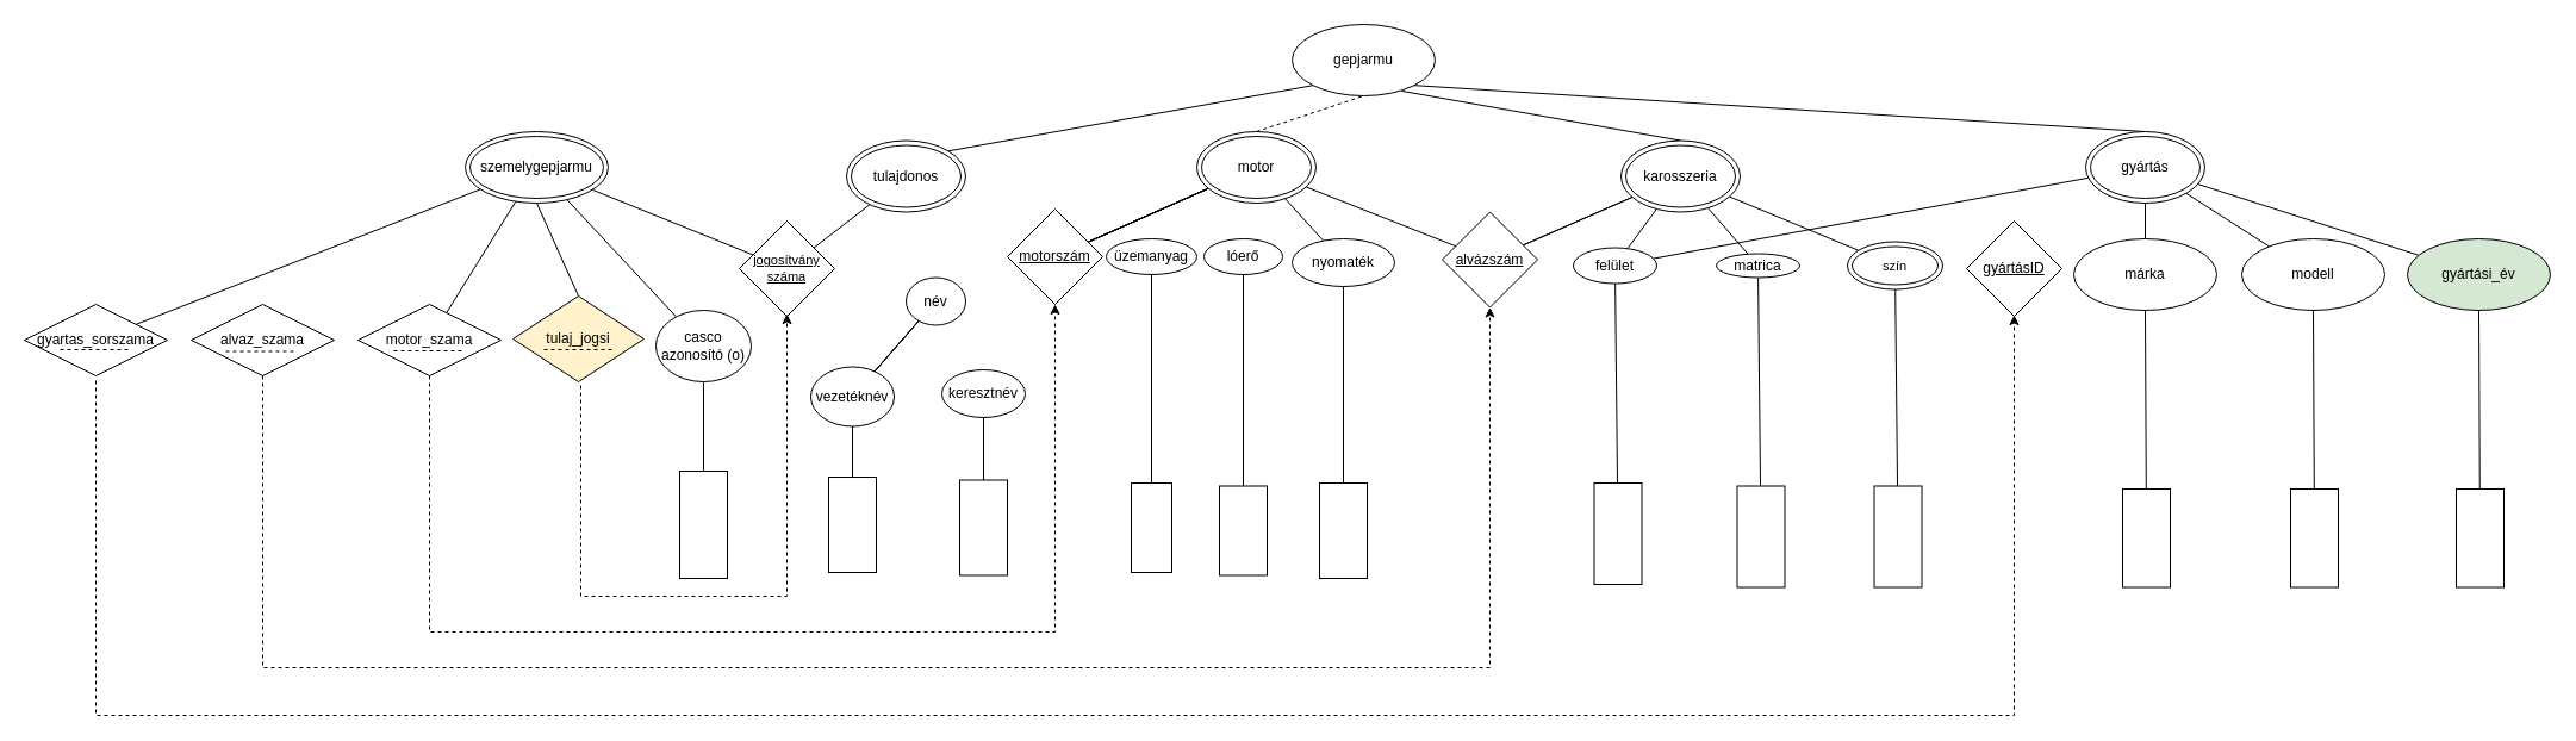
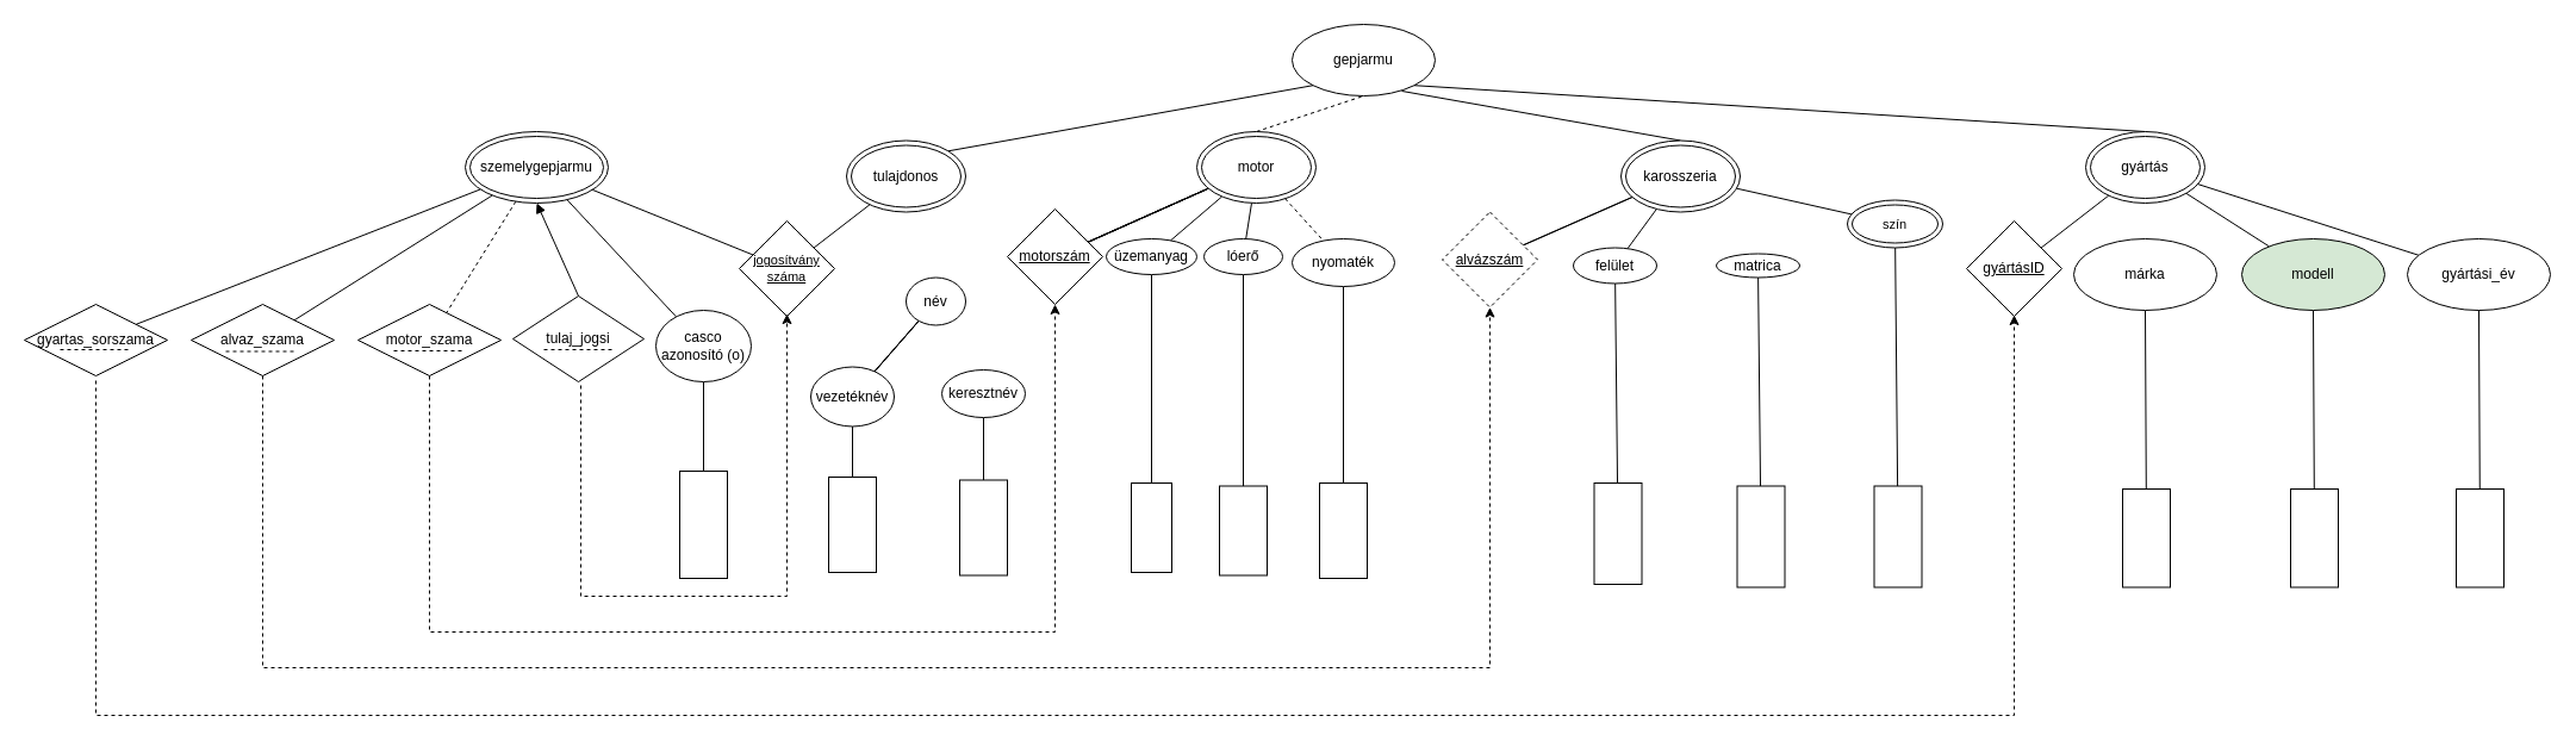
- <mxCell id="79" value="" style="endArrow=none;html=1;rounded=0;entryX=0.5;entryY=1;entryDx=0;entryDy=0;exitX=0.5;exitY=0;exitDx=0;exitDy=0;" parent="1" source="78" target="7" edge="1"><mxGeometry width="50" height="50" relative="1" as="geometry"><mxPoint x="500" y="350" as="sourcePoint" /><mxPoint x="550" y="300" as="targetPoint" /></mxGeometry></mxCell>
+ <mxCell id="79" value="" style="endArrow=block;html=1;rounded=0;entryX=0.5;entryY=1;entryDx=0;entryDy=0;exitX=0.5;exitY=0;exitDx=0;exitDy=0;" parent="1" source="78" target="7" edge="1"><mxGeometry width="50" height="50" relative="1" as="geometry"><mxPoint x="500" y="350" as="sourcePoint" /><mxPoint x="550" y="300" as="targetPoint" /></mxGeometry></mxCell>
- <mxCell id="18" value="" style="edgeStyle=none;rounded=0;orthogonalLoop=1;jettySize=auto;html=1;fontSize=11;startArrow=none;startFill=0;endArrow=none;endFill=0;" parent="1" source="21" target="59" edge="1"><mxGeometry relative="1" as="geometry" /></mxCell>
+ <mxCell id="18" value="" style="edgeStyle=none;rounded=0;orthogonalLoop=1;jettySize=auto;html=1;fontSize=11;startArrow=none;startFill=0;endArrow=none;endFill=0;" parent="1" source="21" target="51" edge="1"><mxGeometry relative="1" as="geometry" /></mxCell>
- <mxCell id="31" value="" style="edgeStyle=none;rounded=0;orthogonalLoop=1;jettySize=auto;html=1;fontSize=11;startArrow=none;startFill=0;endArrow=none;endFill=0;" parent="1" source="35" target="61" edge="1"><mxGeometry relative="1" as="geometry" /></mxCell>
+ <mxCell id="31" value="" style="edgeStyle=none;rounded=0;orthogonalLoop=1;jettySize=auto;html=1;fontSize=11;startArrow=none;startFill=0;endArrow=none;endFill=0;" parent="1" source="35" target="71" edge="1"><mxGeometry relative="1" as="geometry" /></mxCell>
- <mxCell id="20" value="" style="edgeStyle=none;rounded=0;orthogonalLoop=1;jettySize=auto;html=1;fontSize=11;startArrow=none;startFill=0;endArrow=none;endFill=0;" parent="1" source="21" target="55" edge="1"><mxGeometry relative="1" as="geometry" /></mxCell>
+ <mxCell id="20" value="" style="edgeStyle=none;rounded=0;orthogonalLoop=1;jettySize=auto;html=1;fontSize=11;startArrow=none;startFill=0;endArrow=none;endFill=0;dashed=1;" parent="1" source="21" target="55" edge="1"><mxGeometry relative="1" as="geometry" /></mxCell>
+ <mxCell id="19" value="" style="edgeStyle=none;rounded=0;orthogonalLoop=1;jettySize=auto;html=1;fontSize=11;startArrow=none;startFill=0;endArrow=none;endFill=0;" parent="1" source="21" target="53" edge="1"><mxGeometry relative="1" as="geometry" /></mxCell>
- <mxCell id="32" value="" style="edgeStyle=none;rounded=0;orthogonalLoop=1;jettySize=auto;html=1;fontSize=11;startArrow=none;startFill=0;endArrow=none;endFill=0;" parent="1" source="35" target="73" edge="1"><mxGeometry relative="1" as="geometry" /></mxCell>
- <mxCell id="26" value="" style="edgeStyle=none;rounded=0;orthogonalLoop=1;jettySize=auto;html=1;fontSize=11;startArrow=none;startFill=0;endArrow=none;endFill=0;" parent="1" source="28" target="63" edge="1"><mxGeometry relative="1" as="geometry" /></mxCell>
- <mxCell id="5" value="" style="edgeStyle=none;rounded=0;orthogonalLoop=1;jettySize=auto;html=1;fontSize=11;startArrow=none;startFill=0;endArrow=none;endFill=0;" parent="1" source="7" target="70" edge="1"><mxGeometry relative="1" as="geometry" /></mxCell>
+ <mxCell id="5" value="" style="edgeStyle=none;rounded=0;orthogonalLoop=1;jettySize=auto;html=1;fontSize=11;startArrow=none;startFill=0;endArrow=none;endFill=0;dashed=1;" parent="1" source="7" target="70" edge="1"><mxGeometry relative="1" as="geometry" /></mxCell>
+ <mxCell id="4" value="" style="edgeStyle=none;rounded=0;orthogonalLoop=1;jettySize=auto;html=1;startArrow=none;startFill=0;endArrow=none;endFill=0;" parent="1" source="7" target="37" edge="1"><mxGeometry relative="1" as="geometry" /></mxCell>
- <mxCell id="59" value="alvázszám" style="rhombus;whiteSpace=wrap;html=1;fontStyle=4" parent="1" vertex="1"><mxGeometry x="1210" y="177.5" width="80" height="80" as="geometry" /></mxCell>
+ <mxCell id="59" value="alvázszám" style="rhombus;whiteSpace=wrap;html=1;fontStyle=4;dashed=1;" parent="1" vertex="1"><mxGeometry x="1210" y="177.5" width="80" height="80" as="geometry" /></mxCell>
- <mxCell id="65" value="szín" style="ellipse;shape=doubleEllipse;whiteSpace=wrap;html=1;fontSize=11;fillColor=default;gradientColor=none;" parent="1" vertex="1"><mxGeometry x="1550" y="202.5" width="80" height="40" as="geometry" /></mxCell>
+ <mxCell id="65" value="szín" style="ellipse;shape=doubleEllipse;whiteSpace=wrap;html=1;fontSize=11;fillColor=default;gradientColor=none;" parent="1" vertex="1"><mxGeometry x="1550" y="167.5" width="80" height="40" as="geometry" /></mxCell>
- <mxCell id="75" value="modell" style="ellipse;whiteSpace=wrap;html=1;" parent="1" vertex="1"><mxGeometry x="1881" y="200" width="120" height="60" as="geometry" /></mxCell>
+ <mxCell id="75" value="modell" style="ellipse;whiteSpace=wrap;html=1;fillColor=#d5e8d4;" parent="1" vertex="1"><mxGeometry x="1881" y="200" width="120" height="60" as="geometry" /></mxCell>
- <mxCell id="83" value="gyártási_év" style="ellipse;whiteSpace=wrap;html=1;fillColor=#d5e8d4;" parent="1" vertex="1"><mxGeometry x="2020" y="200" width="120" height="60" as="geometry" /></mxCell>
+ <mxCell id="83" value="gyártási_év" style="ellipse;whiteSpace=wrap;html=1;" parent="1" vertex="1"><mxGeometry x="2020" y="200" width="120" height="60" as="geometry" /></mxCell>
- <mxCell id="78" value="tulaj_jogsi" style="rhombus;whiteSpace=wrap;html=1;fillColor=#fff2cc;" parent="1" vertex="1"><mxGeometry x="430" y="248" width="110" height="72" as="geometry" /></mxCell>
+ <mxCell id="78" value="tulaj_jogsi" style="rhombus;whiteSpace=wrap;html=1;" parent="1" vertex="1"><mxGeometry x="430" y="248" width="110" height="72" as="geometry" /></mxCell>
